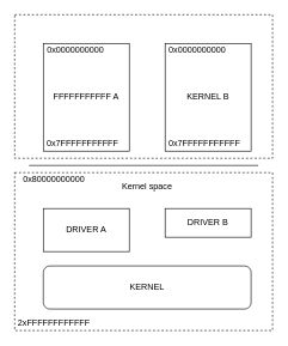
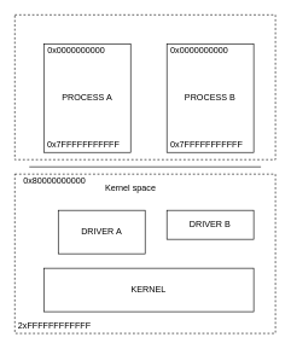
- <mxCell id="5" value="FFFFFFFFFFF A" style="rounded=0;whiteSpace=wrap;html=1;fillColor=none;" vertex="1" parent="1"><mxGeometry x="60" y="60" width="120" height="150" as="geometry" /></mxCell>
+ <mxCell id="5" value="PROCESS A" style="rounded=0;whiteSpace=wrap;html=1;fillColor=none;" vertex="1" parent="1"><mxGeometry x="60" y="60" width="120" height="150" as="geometry" /></mxCell>
- <mxCell id="6" value="KERNEL B" style="rounded=0;whiteSpace=wrap;html=1;fillColor=none;" vertex="1" parent="1"><mxGeometry x="230" y="60" width="120" height="150" as="geometry" /></mxCell>
+ <mxCell id="6" value="PROCESS B" style="rounded=0;whiteSpace=wrap;html=1;fillColor=none;" vertex="1" parent="1"><mxGeometry x="230" y="60" width="120" height="150" as="geometry" /></mxCell>
- <mxCell id="10" value="Kernel space" style="text;html=1;strokeColor=none;fillColor=none;align=center;verticalAlign=middle;whiteSpace=wrap;rounded=0;dashed=1;" vertex="1" parent="1"><mxGeometry x="165" y="250" width="80" height="20" as="geometry" /></mxCell>
+ <mxCell id="10" value="Kernel space" style="text;html=1;strokeColor=none;fillColor=none;align=center;verticalAlign=middle;whiteSpace=wrap;rounded=0;dashed=1;" vertex="1" parent="1"><mxGeometry x="140" y="250" width="80" height="20" as="geometry" /></mxCell>
- <mxCell id="7" value="DRIVER A" style="rounded=0;whiteSpace=wrap;html=1;fillColor=none;" vertex="1" parent="1"><mxGeometry x="60" y="290" width="120" height="60" as="geometry" /></mxCell>
+ <mxCell id="7" value="DRIVER A" style="rounded=0;whiteSpace=wrap;html=1;fillColor=none;" vertex="1" parent="1"><mxGeometry x="80" y="290" width="120" height="60" as="geometry" /></mxCell>
- <mxCell id="9" value="KERNEL" style="whiteSpace=wrap;html=1;fillColor=none;rounded=1;" vertex="1" parent="1"><mxGeometry x="60" y="370" width="290" height="60" as="geometry" /></mxCell>
+ <mxCell id="9" value="KERNEL" style="rounded=0;whiteSpace=wrap;html=1;fillColor=none;" vertex="1" parent="1"><mxGeometry x="60" y="370" width="290" height="60" as="geometry" /></mxCell>
